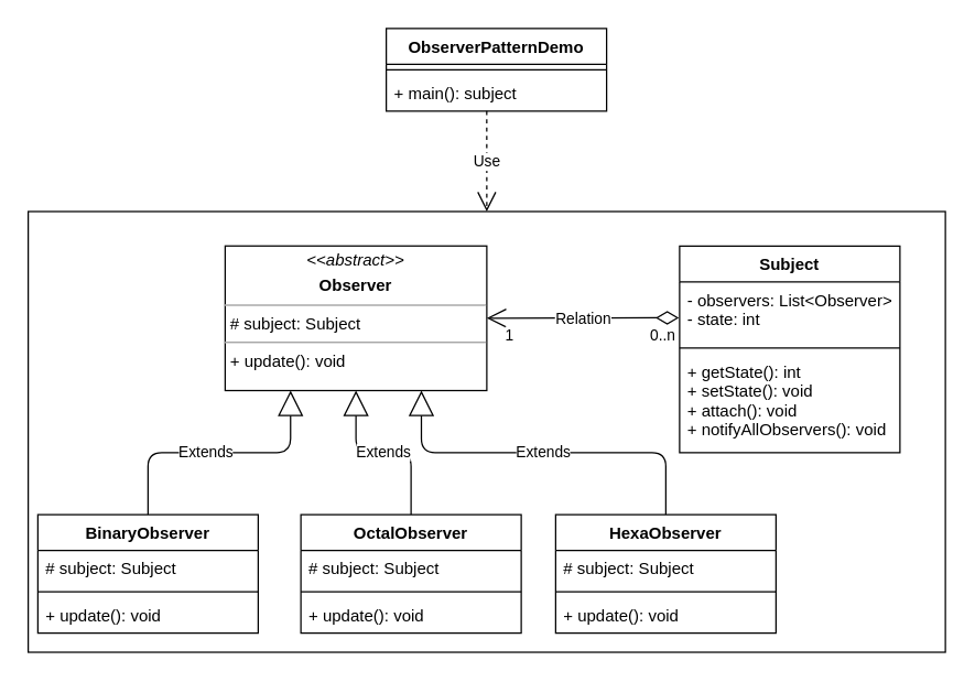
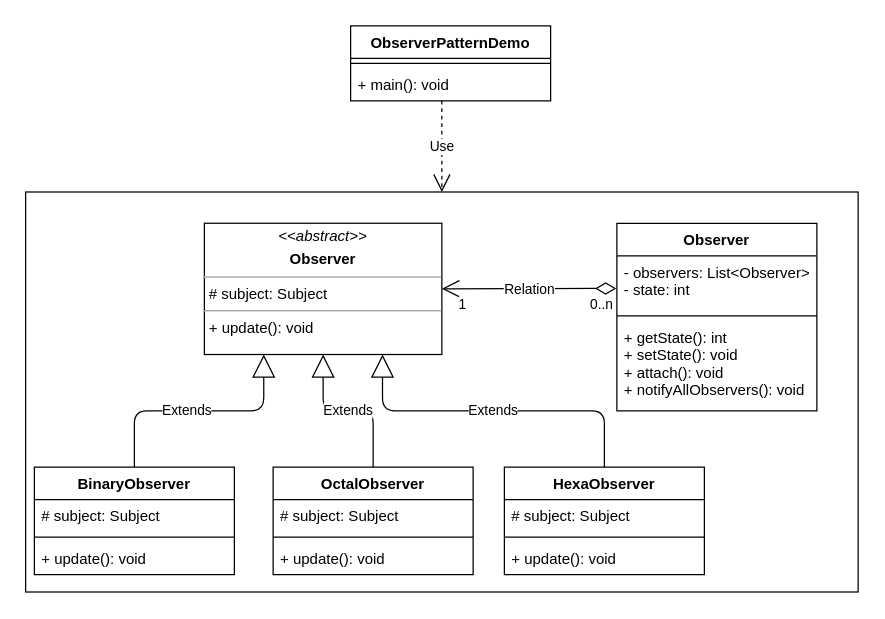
- <mxCell id="5" value="+ main(): subject&#10;" style="text;strokeColor=none;fillColor=none;align=left;verticalAlign=top;spacingLeft=4;spacingRight=4;overflow=hidden;rotatable=0;points=[[0,0.5],[1,0.5]];portConstraint=eastwest;" parent="3" vertex="1"><mxGeometry y="34" width="160" height="26" as="geometry" /></mxCell>
+ <mxCell id="5" value="+ main(): void&#10;" style="text;strokeColor=none;fillColor=none;align=left;verticalAlign=top;spacingLeft=4;spacingRight=4;overflow=hidden;rotatable=0;points=[[0,0.5],[1,0.5]];portConstraint=eastwest;" parent="3" vertex="1"><mxGeometry y="34" width="160" height="26" as="geometry" /></mxCell>
- <mxCell id="7" value="Subject" style="swimlane;fontStyle=1;align=center;verticalAlign=top;childLayout=stackLayout;horizontal=1;startSize=26;horizontalStack=0;resizeParent=1;resizeParentMax=0;resizeLast=0;collapsible=1;marginBottom=0;" vertex="1" parent="1"><mxGeometry x="493" y="178" width="160" height="150" as="geometry"><mxRectangle x="513" y="445" width="80" height="26" as="alternateBounds" /></mxGeometry></mxCell>
+ <mxCell id="7" value="Observer" style="swimlane;fontStyle=1;align=center;verticalAlign=top;childLayout=stackLayout;horizontal=1;startSize=26;horizontalStack=0;resizeParent=1;resizeParentMax=0;resizeLast=0;collapsible=1;marginBottom=0;" vertex="1" parent="1"><mxGeometry x="493" y="178" width="160" height="150" as="geometry"><mxRectangle x="513" y="445" width="80" height="26" as="alternateBounds" /></mxGeometry></mxCell>
